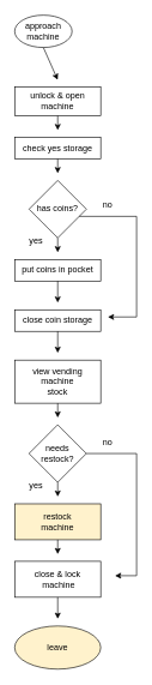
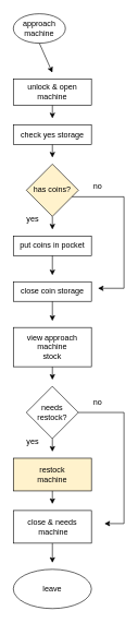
- <mxCell id="6" value="has coins?" style="rhombus;whiteSpace=wrap;html=1;" vertex="1" parent="1"><mxGeometry x="40" y="250" width="80" height="80" as="geometry" /></mxCell>
+ <mxCell id="6" value="has coins?" style="rhombus;whiteSpace=wrap;html=1;fillColor=#fff2cc;" vertex="1" parent="1"><mxGeometry x="40" y="250" width="80" height="80" as="geometry" /></mxCell>
- <mxCell id="9" value="view vending machine&lt;br&gt;stock" style="rounded=0;whiteSpace=wrap;html=1;" vertex="1" parent="1"><mxGeometry x="20" y="500" width="120" height="60" as="geometry" /></mxCell>
+ <mxCell id="9" value="view approach machine&lt;br&gt;stock" style="rounded=0;whiteSpace=wrap;html=1;" vertex="1" parent="1"><mxGeometry x="20" y="500" width="120" height="60" as="geometry" /></mxCell>
- <mxCell id="12" value="close &amp;amp; lock&lt;br&gt;&amp;nbsp;machine" style="rounded=0;whiteSpace=wrap;html=1;" vertex="1" parent="1"><mxGeometry x="20" y="780" width="120" height="50" as="geometry" /></mxCell>
+ <mxCell id="12" value="close &amp;amp; needs&lt;br&gt;&amp;nbsp;machine" style="rounded=0;whiteSpace=wrap;html=1;" vertex="1" parent="1"><mxGeometry x="20" y="780" width="120" height="50" as="geometry" /></mxCell>
- <mxCell id="13" value="leave" style="ellipse;whiteSpace=wrap;html=1;fillColor=#fff2cc;" vertex="1" parent="1"><mxGeometry x="20" y="870" width="120" height="60" as="geometry" /></mxCell>
+ <mxCell id="13" value="leave" style="ellipse;whiteSpace=wrap;html=1;" vertex="1" parent="1"><mxGeometry x="20" y="870" width="120" height="60" as="geometry" /></mxCell>
